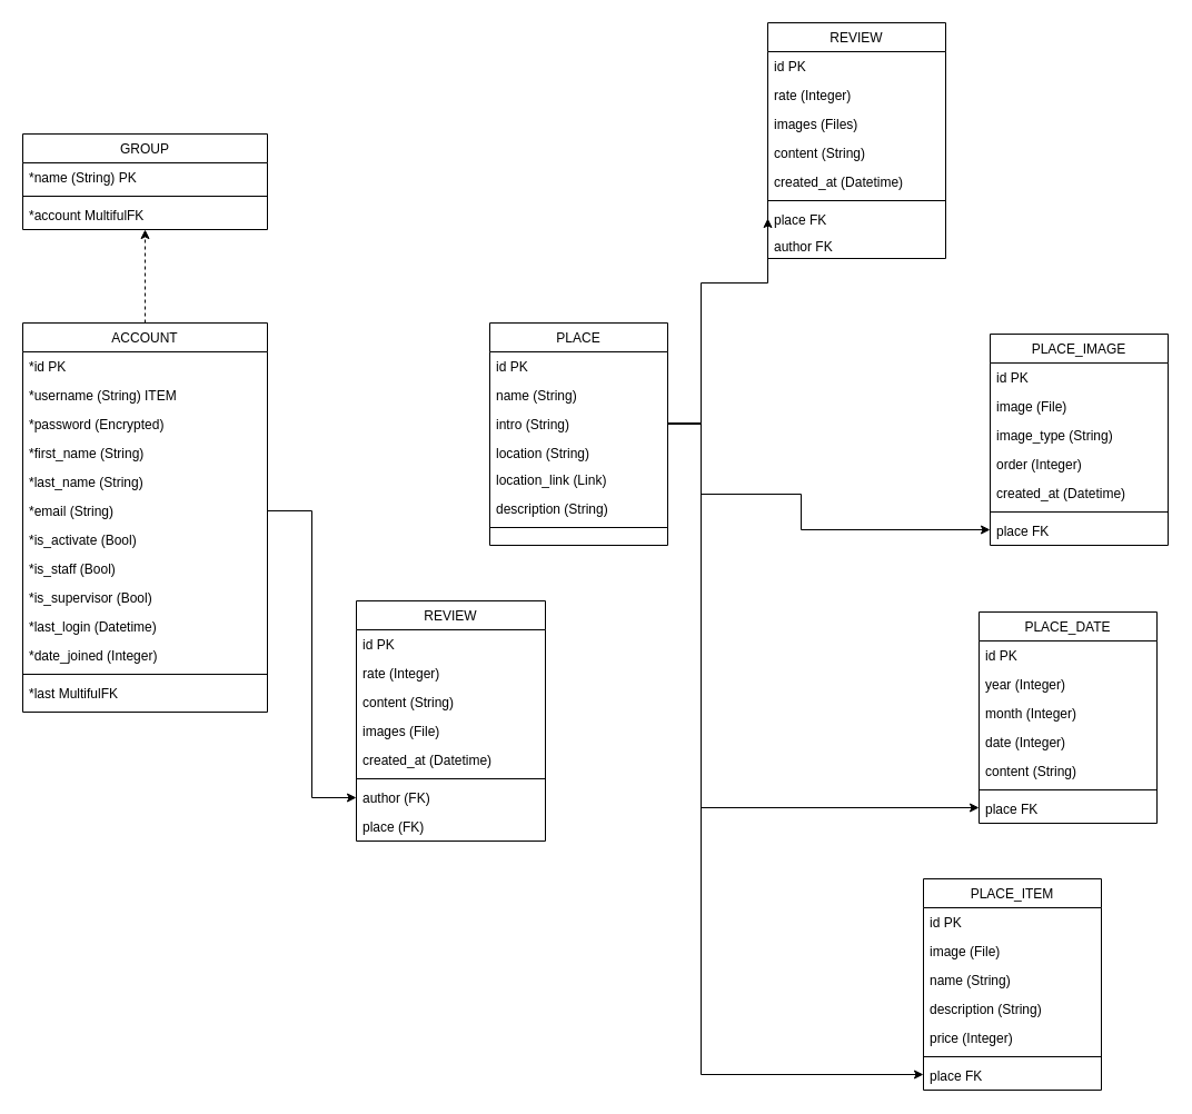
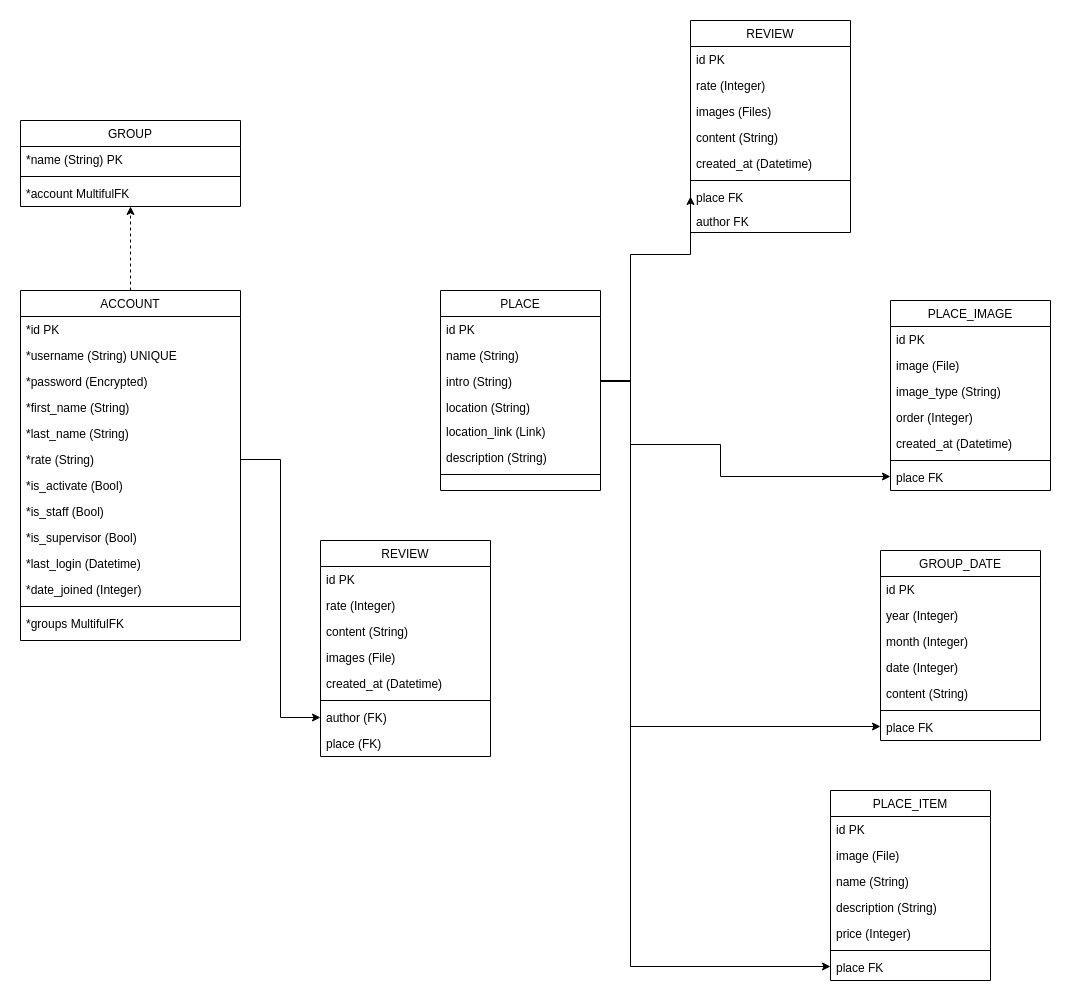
- <mxCell id="5" value="*username (String) ITEM" style="text;align=left;verticalAlign=top;spacingLeft=4;spacingRight=4;overflow=hidden;rotatable=0;points=[[0,0.5],[1,0.5]];portConstraint=eastwest;rounded=0;shadow=0;html=0;" parent="3" vertex="1"><mxGeometry y="52" width="220" height="26" as="geometry" /></mxCell>
+ <mxCell id="5" value="*username (String) UNIQUE" style="text;align=left;verticalAlign=top;spacingLeft=4;spacingRight=4;overflow=hidden;rotatable=0;points=[[0,0.5],[1,0.5]];portConstraint=eastwest;rounded=0;shadow=0;html=0;" parent="3" vertex="1"><mxGeometry y="52" width="220" height="26" as="geometry" /></mxCell>
- <mxCell id="9" value="*email (String)" style="text;align=left;verticalAlign=top;spacingLeft=4;spacingRight=4;overflow=hidden;rotatable=0;points=[[0,0.5],[1,0.5]];portConstraint=eastwest;" parent="3" vertex="1"><mxGeometry y="156" width="220" height="26" as="geometry" /></mxCell>
+ <mxCell id="9" value="*rate (String)" style="text;align=left;verticalAlign=top;spacingLeft=4;spacingRight=4;overflow=hidden;rotatable=0;points=[[0,0.5],[1,0.5]];portConstraint=eastwest;" parent="3" vertex="1"><mxGeometry y="156" width="220" height="26" as="geometry" /></mxCell>
- <mxCell id="57" value="PLACE_DATE" style="swimlane;fontStyle=0;align=center;verticalAlign=top;childLayout=stackLayout;horizontal=1;startSize=26;horizontalStack=0;resizeParent=1;resizeLast=0;collapsible=1;marginBottom=0;rounded=0;shadow=0;strokeWidth=1;" vertex="1" parent="1"><mxGeometry x="880" y="550" width="160" height="190" as="geometry"><mxRectangle x="550" y="140" width="160" height="26" as="alternateBounds" /></mxGeometry></mxCell>
+ <mxCell id="57" value="GROUP_DATE" style="swimlane;fontStyle=0;align=center;verticalAlign=top;childLayout=stackLayout;horizontal=1;startSize=26;horizontalStack=0;resizeParent=1;resizeLast=0;collapsible=1;marginBottom=0;rounded=0;shadow=0;strokeWidth=1;" vertex="1" parent="1"><mxGeometry x="880" y="550" width="160" height="190" as="geometry"><mxRectangle x="550" y="140" width="160" height="26" as="alternateBounds" /></mxGeometry></mxCell>
- <mxCell id="16" value="*last MultifulFK" style="text;align=left;verticalAlign=top;spacingLeft=4;spacingRight=4;overflow=hidden;rotatable=0;points=[[0,0.5],[1,0.5]];portConstraint=eastwest;" parent="3" vertex="1"><mxGeometry y="320" width="220" height="26" as="geometry" /></mxCell>
+ <mxCell id="16" value="*groups MultifulFK" style="text;align=left;verticalAlign=top;spacingLeft=4;spacingRight=4;overflow=hidden;rotatable=0;points=[[0,0.5],[1,0.5]];portConstraint=eastwest;" parent="3" vertex="1"><mxGeometry y="320" width="220" height="26" as="geometry" /></mxCell>
